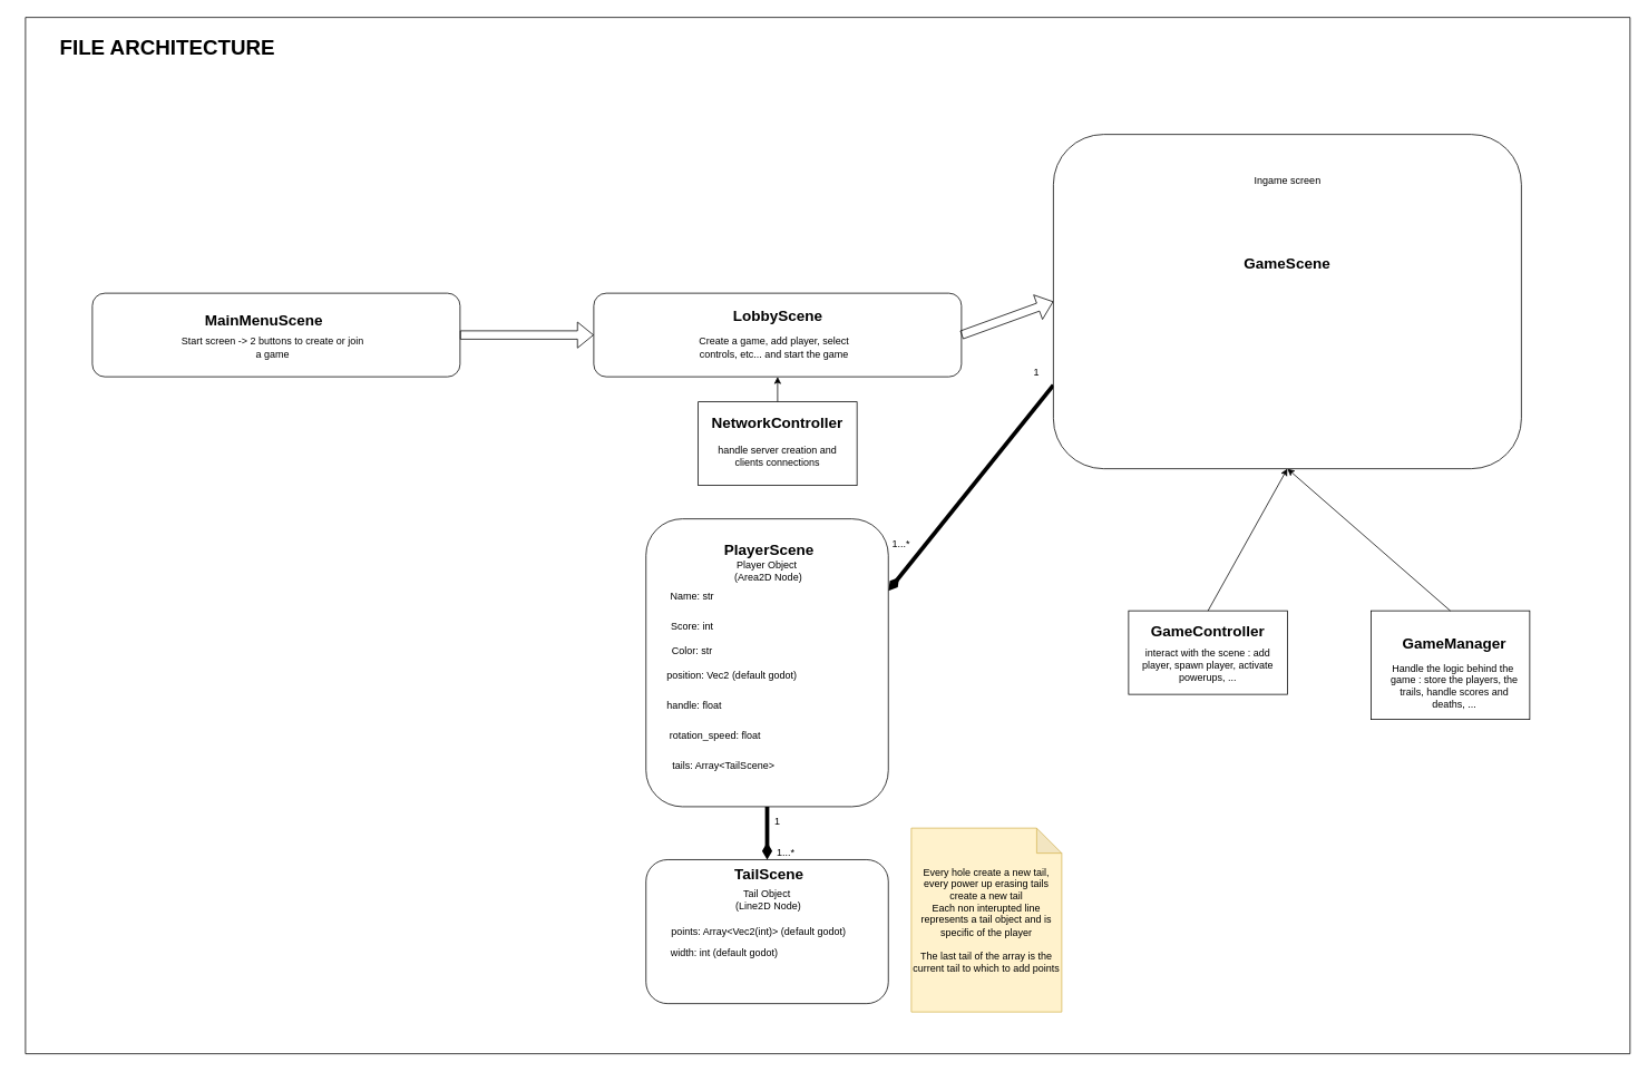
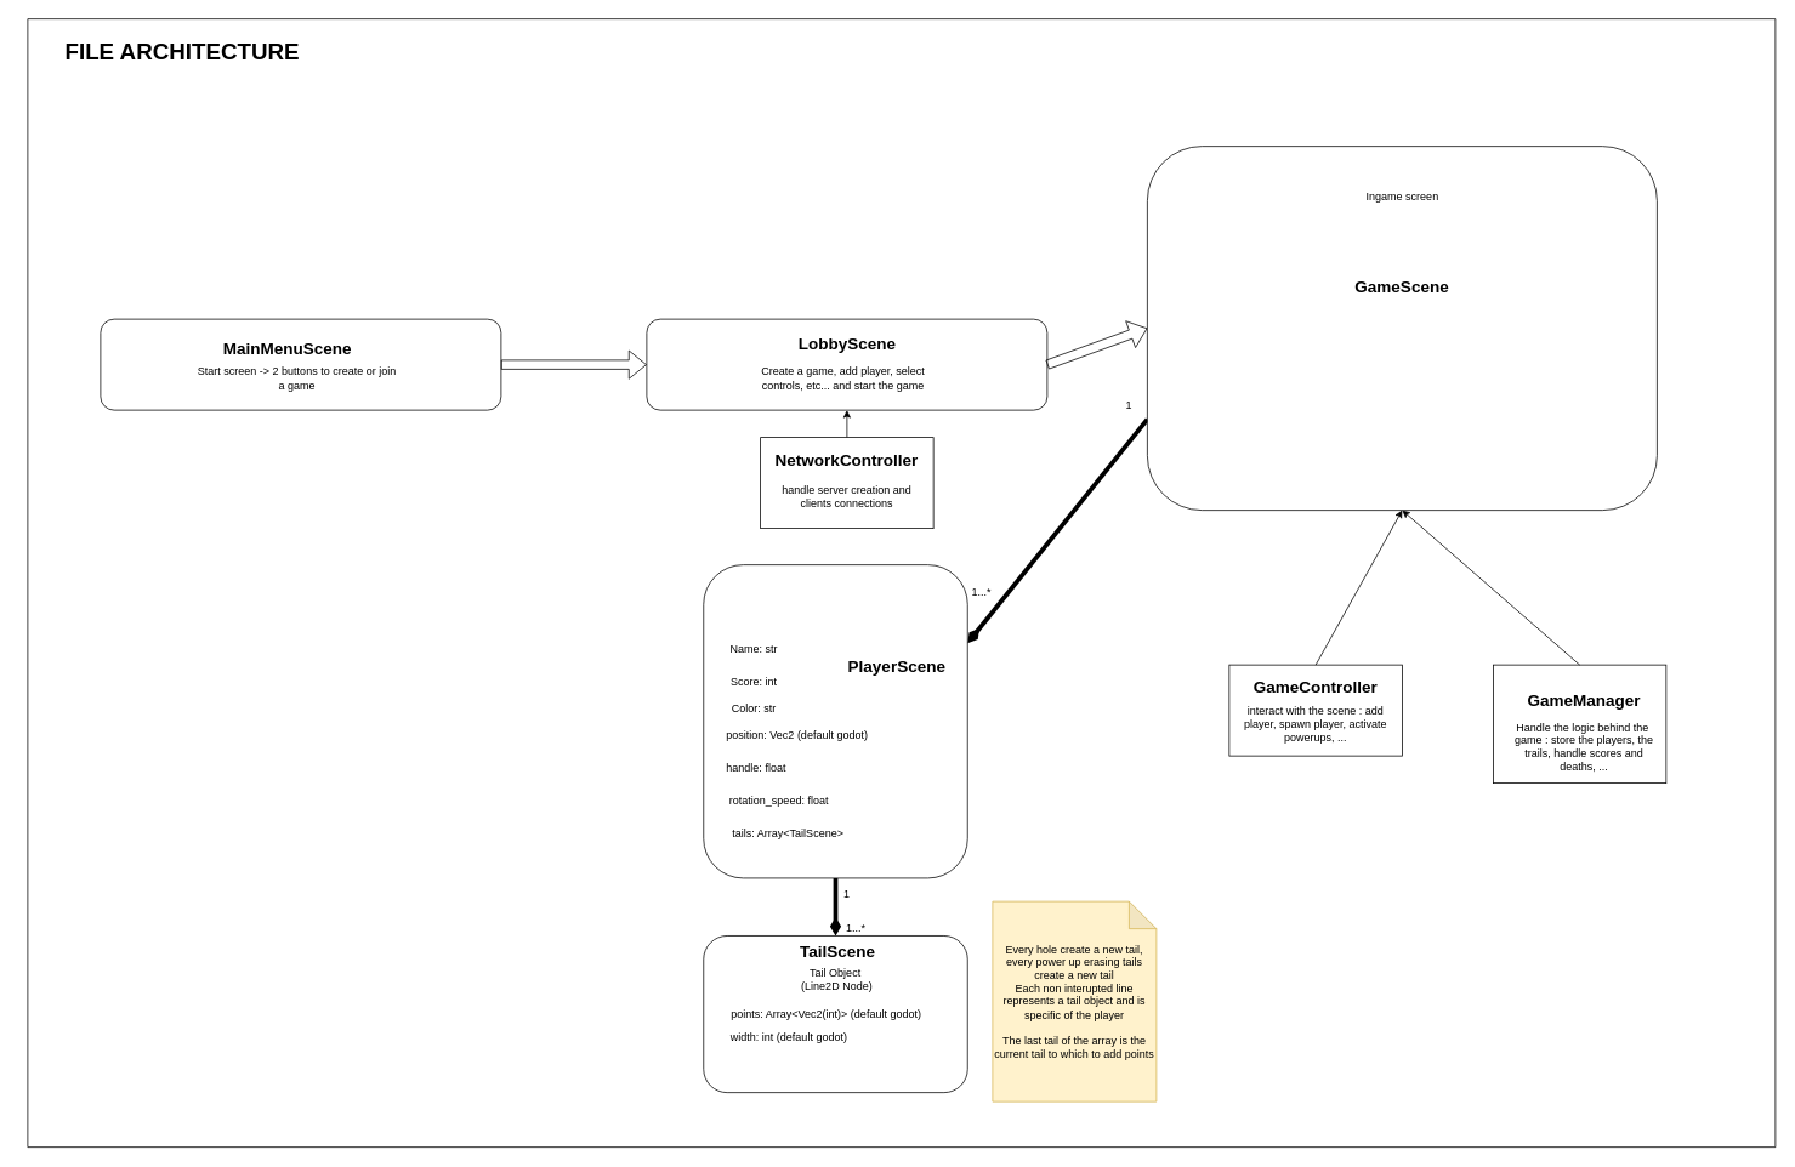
- <mxCell id="39" value="&lt;div&gt;PlayerScene&lt;/div&gt;" style="text;html=1;align=center;verticalAlign=middle;whiteSpace=wrap;rounded=0;fontStyle=1;fontSize=18;" vertex="1" parent="37"><mxGeometry x="97.5" y="23.75" width="100" height="25.828" as="geometry" /></mxCell>
+ <mxCell id="39" value="&lt;div&gt;PlayerScene&lt;/div&gt;" style="text;html=1;align=center;verticalAlign=middle;whiteSpace=wrap;rounded=0;fontStyle=1;fontSize=18;" vertex="1" parent="37"><mxGeometry x="162.5" y="98.75" width="100" height="25.828" as="geometry" /></mxCell>
- <mxCell id="40" value="&lt;div&gt;Player Object&lt;/div&gt;&amp;nbsp;(Area2D Node)" style="text;html=1;align=center;verticalAlign=middle;whiteSpace=wrap;rounded=0;" vertex="1" parent="37"><mxGeometry x="97.5" y="49.578" width="95" height="25.828" as="geometry" /></mxCell>
